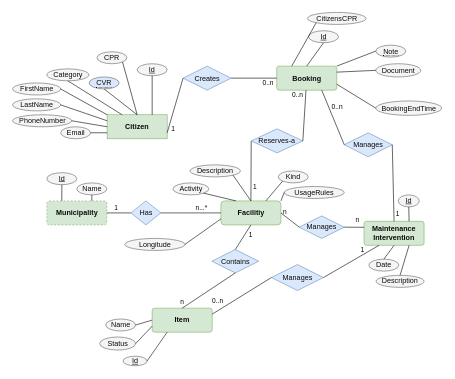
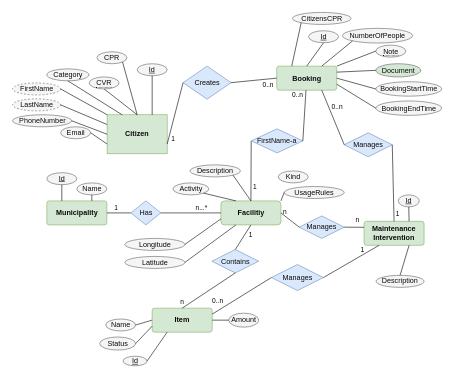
- <mxCell id="101" value="CitizensCPR" style="ellipse;whiteSpace=wrap;align=center;fillColor=#f5f5f5;strokeColor=#666666;fontColor=#0A0A0A;" vertex="1" parent="1"><mxGeometry x="511.67" y="20" width="97.67" height="20" as="geometry" /></mxCell>
+ <mxCell id="101" value="CitizensCPR" style="ellipse;whiteSpace=wrap;align=center;fillColor=#f5f5f5;strokeColor=#666666;fontColor=#0A0A0A;" vertex="1" parent="1"><mxGeometry x="486.67" y="20" width="97.67" height="20" as="geometry" /></mxCell>
+ <mxCell id="50" value="NumberOfPeople" style="ellipse;whiteSpace=wrap;html=1;align=center;fillColor=#f5f5f5;strokeColor=#666666;fontColor=#0A0A0A;" parent="1" vertex="1"><mxGeometry x="570" y="46.5" width="117" height="24.5" as="geometry" /></mxCell>
+ <mxCell id="51" value="" style="endArrow=none;html=1;rounded=0;entryX=0.75;entryY=0;entryDx=0;entryDy=0;exitX=0;exitY=1;exitDx=0;exitDy=0;fontColor=#0A0A0A;strokeColor=#030303;" parent="1" source="50" target="20" edge="1"><mxGeometry relative="1" as="geometry"><mxPoint x="400.5" y="79.5" as="sourcePoint" /><mxPoint x="470.5" y="139.5" as="targetPoint" /></mxGeometry></mxCell>
- <mxCell id="21" value="Document" style="ellipse;whiteSpace=wrap;html=1;align=center;fillColor=#f5f5f5;strokeColor=#666666;fontColor=#0A0A0A;" parent="1" vertex="1"><mxGeometry x="625.5" y="105.5" width="75" height="22" as="geometry" /></mxCell>
+ <mxCell id="21" value="Document" style="ellipse;whiteSpace=wrap;html=1;align=center;fillColor=#d5e8d4;strokeColor=#666666;fontColor=#0A0A0A;" parent="1" vertex="1"><mxGeometry x="625.5" y="105.5" width="75" height="22" as="geometry" /></mxCell>
- <mxCell id="17" value="Creates" style="shape=rhombus;perimeter=rhombusPerimeter;whiteSpace=wrap;html=1;align=center;fillColor=#dae8fc;strokeColor=#6c8ebf;fontStyle=0;fontColor=#0A0A0A;" parent="1" vertex="1"><mxGeometry x="304.5" y="109.5" width="80" height="40" as="geometry" /></mxCell>
+ <mxCell id="17" value="Creates" style="shape=rhombus;perimeter=rhombusPerimeter;whiteSpace=wrap;html=1;align=center;fillColor=#dae8fc;strokeColor=#6c8ebf;fontStyle=0;fontColor=#0A0A0A;" parent="1" vertex="1"><mxGeometry x="304.5" y="109.5" width="80" height="55" as="geometry" /></mxCell>
- <mxCell id="31" value="&lt;span style=&quot;border-bottom: 1px dotted&quot;&gt;CVR&lt;/span&gt;" style="ellipse;whiteSpace=wrap;html=1;align=center;fillColor=#dae8fc;strokeColor=#666666;fontColor=#0A0A0A;" parent="1" vertex="1"><mxGeometry x="148" y="127.5" width="50" height="20" as="geometry" /></mxCell>
+ <mxCell id="31" value="&lt;span style=&quot;border-bottom: 1px dotted&quot;&gt;CVR&lt;/span&gt;" style="ellipse;whiteSpace=wrap;html=1;align=center;fillColor=#f5f5f5;strokeColor=#666666;fontColor=#0A0A0A;" parent="1" vertex="1"><mxGeometry x="148" y="127.5" width="50" height="20" as="geometry" /></mxCell>
+ <mxCell id="46" value="" style="endArrow=none;html=1;rounded=0;exitX=0;exitY=0.5;exitDx=0;exitDy=0;entryX=1;entryY=0.5;entryDx=0;entryDy=0;fontColor=#0A0A0A;strokeColor=#030303;" parent="1" source="44" target="20" edge="1"><mxGeometry relative="1" as="geometry"><mxPoint x="520.5" y="209.5" as="sourcePoint" /><mxPoint x="685.855" y="165.358" as="targetPoint" /></mxGeometry></mxCell>
- <mxCell id="2" value="FirstName" style="ellipse;whiteSpace=wrap;html=1;align=center;fillColor=#f5f5f5;strokeColor=#666666;fontColor=#0A0A0A;" parent="1" vertex="1"><mxGeometry x="20.5" y="137.5" width="80" height="20" as="geometry" /></mxCell>
+ <mxCell id="2" value="FirstName" style="ellipse;whiteSpace=wrap;html=1;align=center;fillColor=#f5f5f5;strokeColor=#666666;fontColor=#0A0A0A;dashed=1;" parent="1" vertex="1"><mxGeometry x="20.5" y="137.5" width="80" height="20" as="geometry" /></mxCell>
+ <mxCell id="44" value="BookingStartTime" style="ellipse;whiteSpace=wrap;html=1;align=center;fillColor=#f5f5f5;strokeColor=#666666;fontColor=#0A0A0A;" parent="1" vertex="1"><mxGeometry x="625.5" y="135.5" width="110" height="24" as="geometry" /></mxCell>
- <mxCell id="95" value="LastName" style="ellipse;whiteSpace=wrap;html=1;align=center;fillColor=#f5f5f5;strokeColor=#666666;fontColor=#0A0A0A;" parent="1" vertex="1"><mxGeometry x="20.5" y="164" width="80" height="20" as="geometry" /></mxCell>
+ <mxCell id="95" value="LastName" style="ellipse;whiteSpace=wrap;html=1;align=center;fillColor=#f5f5f5;strokeColor=#666666;fontColor=#0A0A0A;dashed=1;" parent="1" vertex="1"><mxGeometry x="20.5" y="164" width="80" height="20" as="geometry" /></mxCell>
- <mxCell id="3" value="Citizen" style="whiteSpace=wrap;html=1;align=center;fontStyle=1;fillColor=#d5e8d4;strokeColor=#82b366;fontColor=#0A0A0A;" parent="1" vertex="1"><mxGeometry x="178" y="190.5" width="100" height="40" as="geometry" /></mxCell>
+ <mxCell id="3" value="Citizen" style="whiteSpace=wrap;html=1;align=center;fontStyle=1;fillColor=#d5e8d4;strokeColor=#82b366;fontColor=#0A0A0A;" parent="1" vertex="1"><mxGeometry x="178" y="190.5" width="100" height="65" as="geometry" /></mxCell>
- <mxCell id="37" value="Reserves-a" style="shape=rhombus;perimeter=rhombusPerimeter;whiteSpace=wrap;html=1;align=center;fillColor=#dae8fc;strokeColor=#6c8ebf;fontStyle=0;fontColor=#0A0A0A;" parent="1" vertex="1"><mxGeometry x="418" y="214" width="86" height="40" as="geometry" /></mxCell>
+ <mxCell id="37" value="FirstName-a" style="shape=rhombus;perimeter=rhombusPerimeter;whiteSpace=wrap;html=1;align=center;fillColor=#dae8fc;strokeColor=#6c8ebf;fontStyle=0;fontColor=#0A0A0A;" parent="1" vertex="1"><mxGeometry x="418" y="214" width="86" height="40" as="geometry" /></mxCell>
- <mxCell id="33" value="" style="endArrow=none;html=1;rounded=0;entryX=0.75;entryY=0;entryDx=0;entryDy=0;exitX=0;exitY=1;exitDx=0;exitDy=0;fontColor=#0A0A0A;strokeColor=#030303;" parent="1" source="11" target="10" edge="1"><mxGeometry relative="1" as="geometry"><mxPoint x="377.5" y="424" as="sourcePoint" /><mxPoint x="302.5" y="594" as="targetPoint" /></mxGeometry></mxCell>
- <mxCell id="59" value="Municipality" style="rounded=1;arcSize=10;whiteSpace=wrap;html=1;align=center;fontStyle=1;fillColor=#d5e8d4;strokeColor=#82b366;fontColor=#0A0A0A;dashed=1;" parent="1" vertex="1"><mxGeometry x="77.5" y="334" width="100" height="40" as="geometry" /></mxCell>
+ <mxCell id="59" value="Municipality" style="rounded=1;arcSize=10;whiteSpace=wrap;html=1;align=center;fontStyle=1;fillColor=#d5e8d4;strokeColor=#82b366;fontColor=#0A0A0A;" parent="1" vertex="1"><mxGeometry x="77.5" y="334" width="100" height="40" as="geometry" /></mxCell>
+ <mxCell id="76" value="" style="endArrow=none;html=1;rounded=0;entryX=0.25;entryY=1;entryDx=0;entryDy=0;exitX=1;exitY=0.5;exitDx=0;exitDy=0;fontColor=#0A0A0A;strokeColor=#0A0A0A;" parent="1" source="75" target="10" edge="1"><mxGeometry relative="1" as="geometry"><mxPoint x="222.5" y="424" as="sourcePoint" /><mxPoint x="342.5" y="426" as="targetPoint" /></mxGeometry></mxCell>
- <mxCell id="28" value="" style="endArrow=none;html=1;rounded=0;entryX=0.5;entryY=0;entryDx=0;entryDy=0;exitX=0.5;exitY=1;exitDx=0;exitDy=0;fontColor=#0A0A0A;strokeColor=#030303;" parent="1" source="23" target="26" edge="1"><mxGeometry relative="1" as="geometry"><mxPoint x="737.5" y="804" as="sourcePoint" /><mxPoint x="697.5" y="814" as="targetPoint" /></mxGeometry></mxCell>
+ <mxCell id="75" value="Latitude" style="ellipse;whiteSpace=wrap;html=1;align=center;fillColor=#f5f5f5;strokeColor=#666666;fontColor=#0A0A0A;" parent="1" vertex="1"><mxGeometry x="207.5" y="426.5" width="100" height="20" as="geometry" /></mxCell>
- <mxCell id="26" value="Date" style="ellipse;whiteSpace=wrap;html=1;align=center;fillColor=#f5f5f5;strokeColor=#666666;fontColor=#0A0A0A;" parent="1" vertex="1"><mxGeometry x="614" y="431" width="50" height="20" as="geometry" /></mxCell>
+ <mxCell id="16" value="" style="endArrow=none;html=1;rounded=0;entryX=1;entryY=0.5;entryDx=0;entryDy=0;exitX=0;exitY=0.5;exitDx=0;exitDy=0;fontColor=#0A0A0A;strokeColor=#030303;" parent="1" source="14" target="12" edge="1"><mxGeometry relative="1" as="geometry"><mxPoint x="243" y="542.66" as="sourcePoint" /><mxPoint x="298" y="512.66" as="targetPoint" /></mxGeometry></mxCell>
+ <mxCell id="14" value="Amount" style="ellipse;whiteSpace=wrap;html=1;align=center;fillColor=#f5f5f5;strokeColor=#666666;fontColor=#0A0A0A;" parent="1" vertex="1"><mxGeometry x="380.5" y="521" width="50" height="23.33" as="geometry" /></mxCell>
